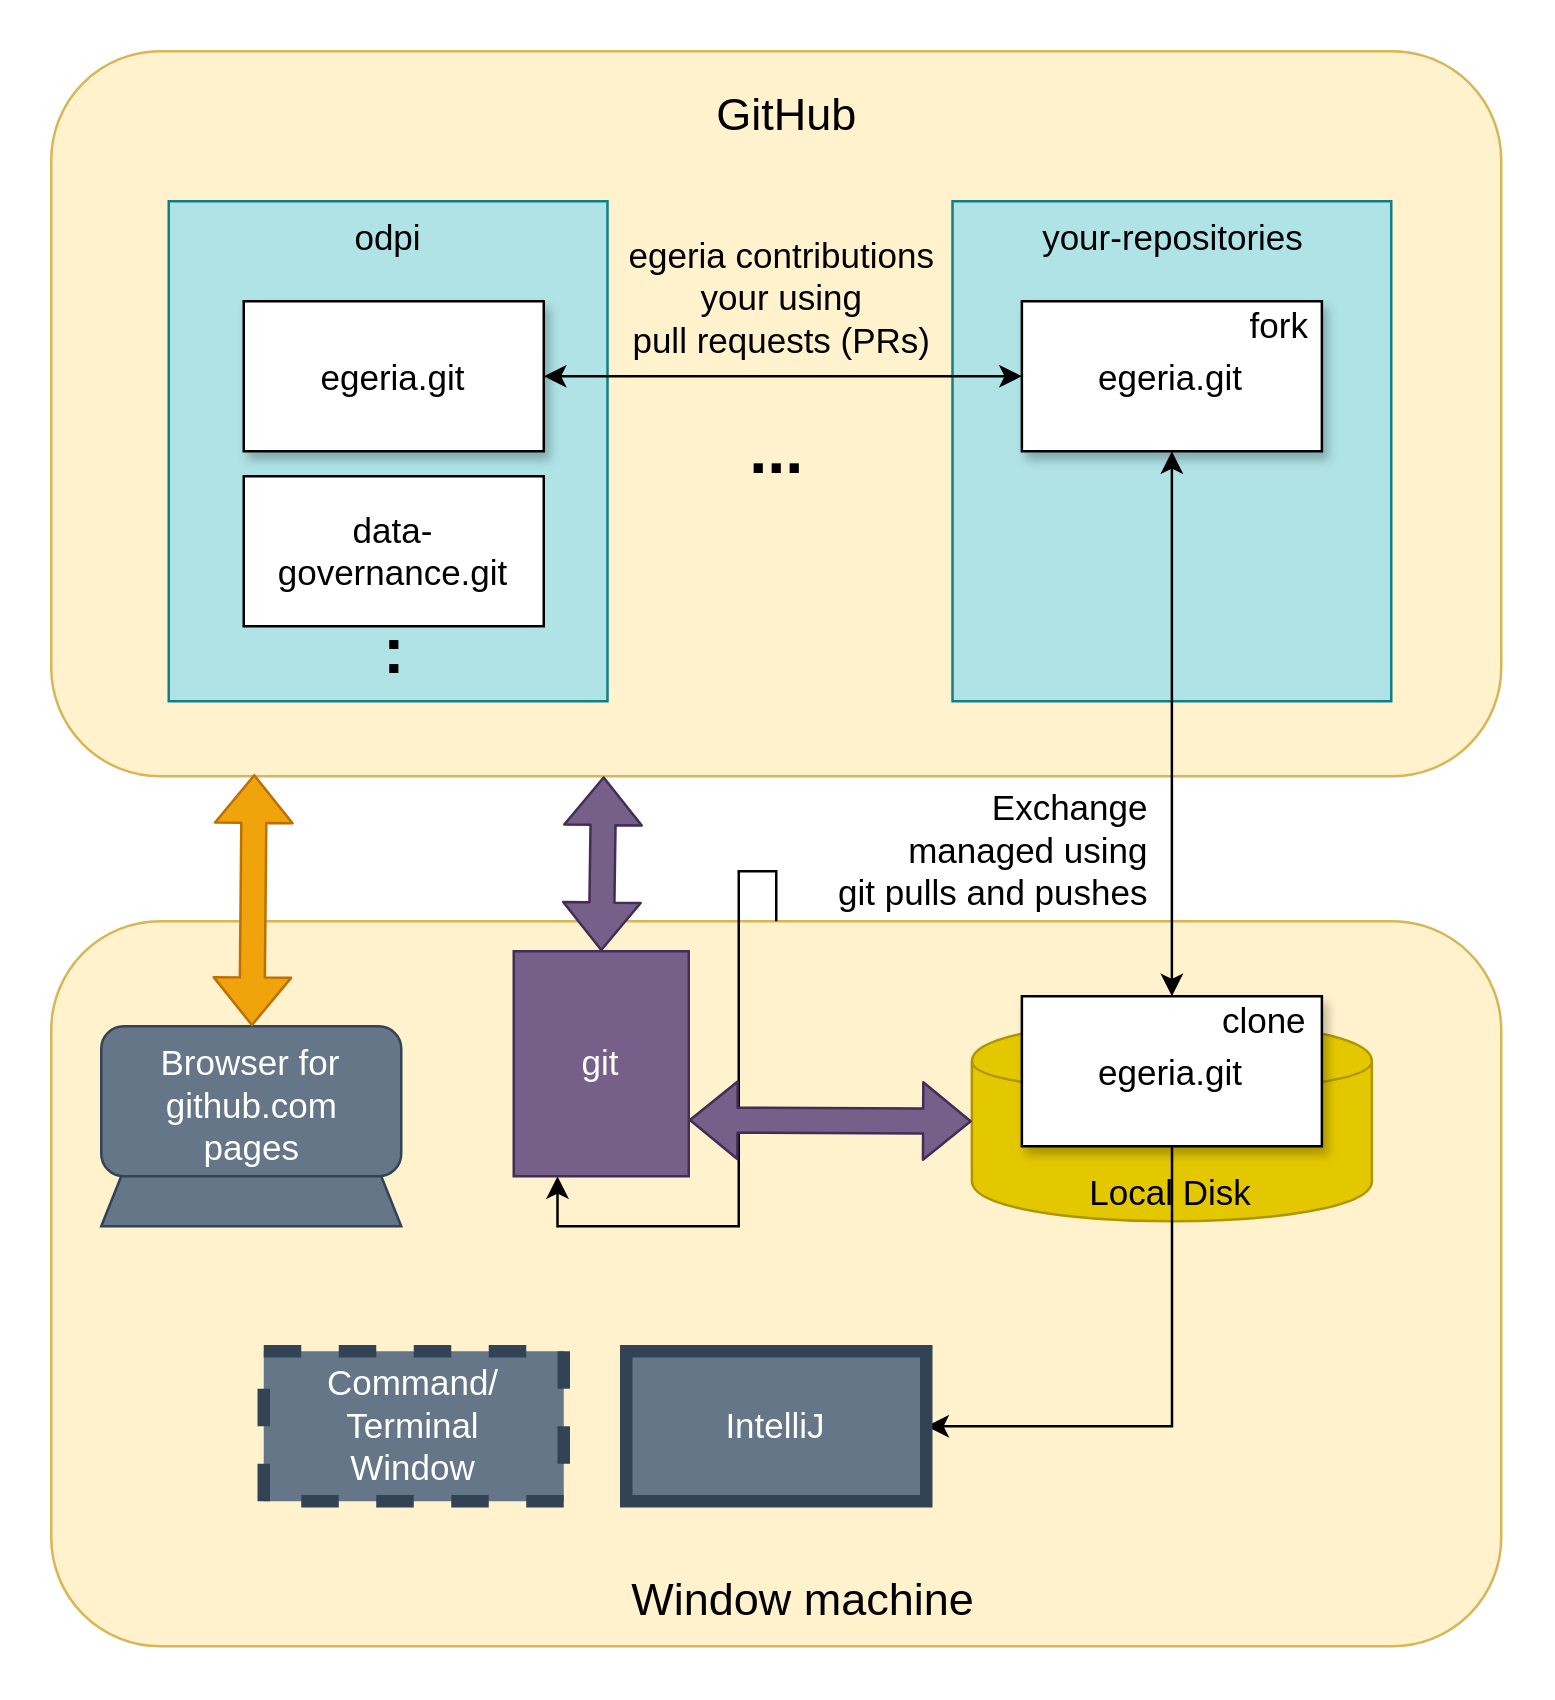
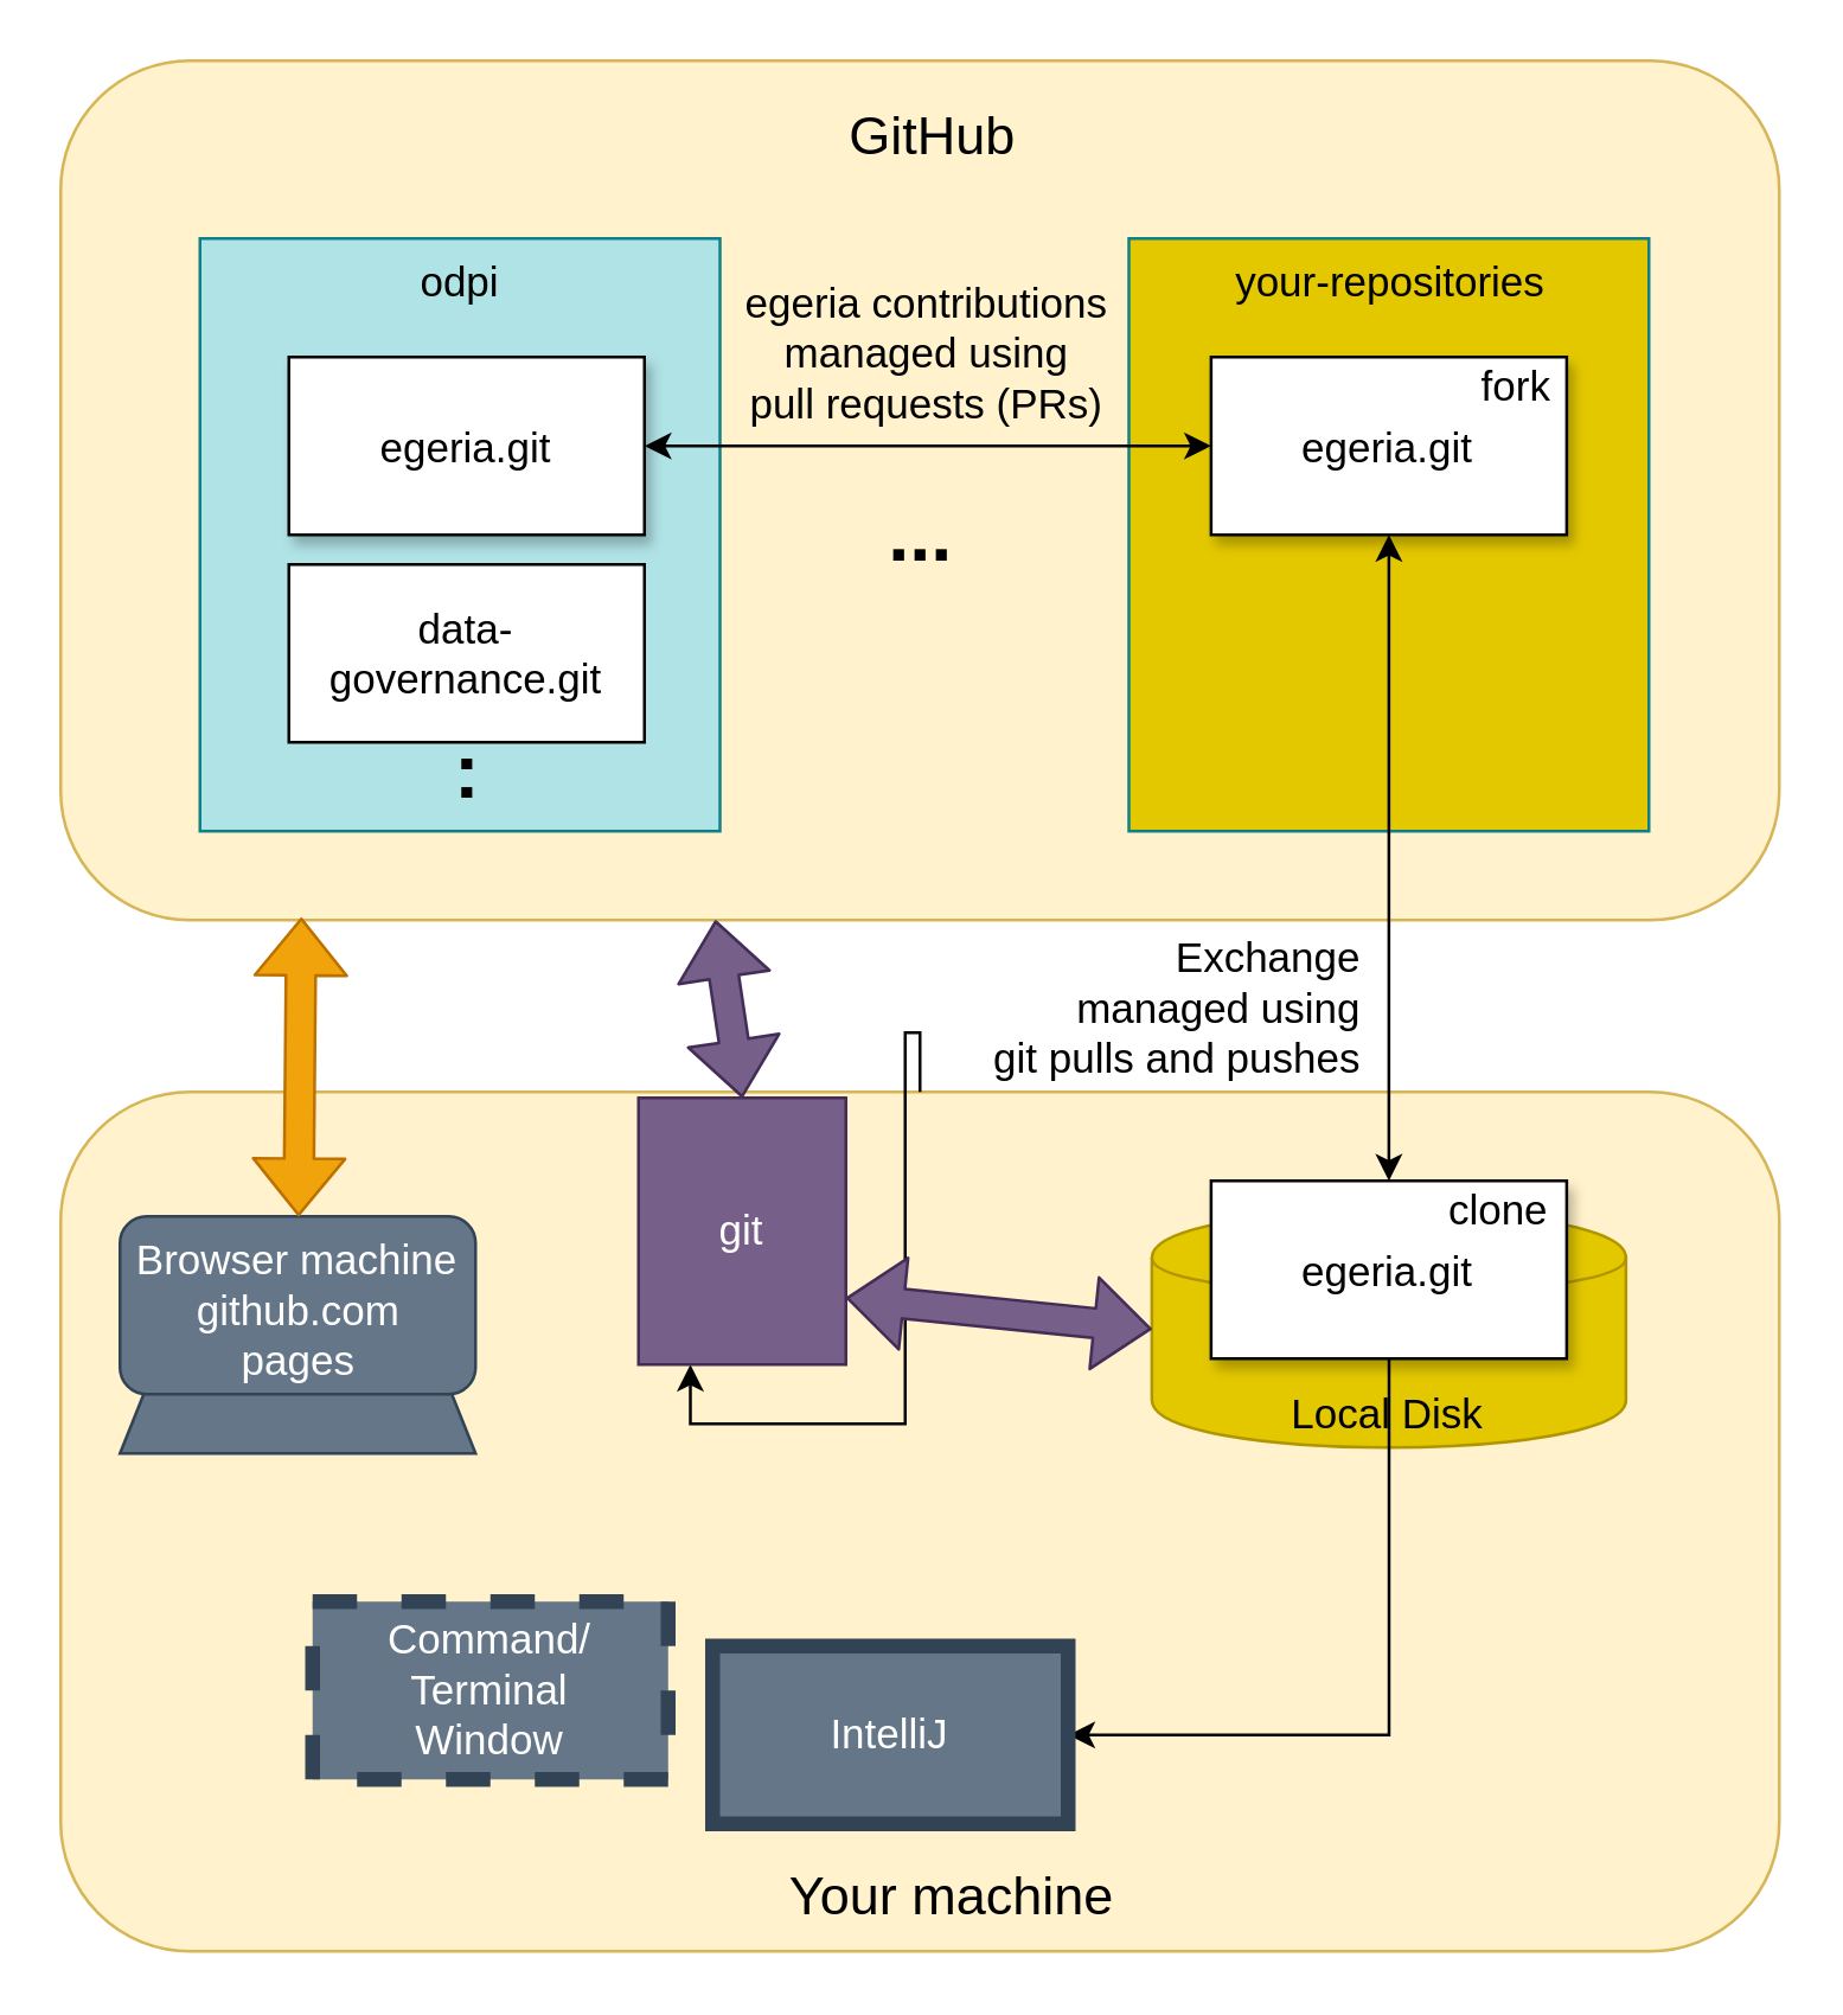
- <mxCell id="8" value="your-repositories" style="rounded=0;whiteSpace=wrap;html=1;fontSize=14;align=center;verticalAlign=top;fillColor=#b0e3e6;strokeColor=#0e8088;" vertex="1" parent="1"><mxGeometry x="380.5" y="80" width="175.5" height="200" as="geometry" /></mxCell>
+ <mxCell id="8" value="your-repositories" style="rounded=0;whiteSpace=wrap;html=1;fontSize=14;align=center;verticalAlign=top;fillColor=#e3c800;strokeColor=#0e8088;" vertex="1" parent="1"><mxGeometry x="380.5" y="80" width="175.5" height="200" as="geometry" /></mxCell>
- <mxCell id="28" value="egeria contributions&lt;br&gt;your using&lt;br&gt;pull requests (PRs)" style="text;html=1;align=center;verticalAlign=middle;resizable=0;points=[];;autosize=1;fontSize=14;fontColor=#000000;" vertex="1" parent="1"><mxGeometry x="242" y="89" width="140" height="60" as="geometry" /></mxCell>
+ <mxCell id="28" value="egeria contributions&lt;br&gt;managed using&lt;br&gt;pull requests (PRs)" style="text;html=1;align=center;verticalAlign=middle;resizable=0;points=[];;autosize=1;fontSize=14;fontColor=#000000;" vertex="1" parent="1"><mxGeometry x="242" y="89" width="140" height="60" as="geometry" /></mxCell>
- <mxCell id="25" value="git" style="rounded=0;whiteSpace=wrap;html=1;strokeWidth=1;fontSize=14;fontColor=#ffffff;align=center;fillColor=#76608a;strokeColor=#432D57;" vertex="1" parent="1"><mxGeometry x="205" y="380" width="70" height="90" as="geometry" /></mxCell>
+ <mxCell id="25" value="git" style="rounded=0;whiteSpace=wrap;html=1;strokeWidth=1;fontSize=14;fontColor=#ffffff;align=center;fillColor=#76608a;strokeColor=#432D57;" vertex="1" parent="1"><mxGeometry x="215" y="370" width="70" height="90" as="geometry" /></mxCell>
- <mxCell id="21" value="Browser for" style="rounded=1;whiteSpace=wrap;html=1;fontSize=14;align=center;fillColor=#647687;strokeColor=#314354;fontColor=#ffffff;verticalAlign=top;" vertex="1" parent="1"><mxGeometry x="40" y="410" width="120" height="60" as="geometry" /></mxCell>
+ <mxCell id="21" value="Browser machine" style="rounded=1;whiteSpace=wrap;html=1;fontSize=14;align=center;fillColor=#647687;strokeColor=#314354;fontColor=#ffffff;verticalAlign=top;" vertex="1" parent="1"><mxGeometry x="40" y="410" width="120" height="60" as="geometry" /></mxCell>
- <mxCell id="15" value="IntelliJ" style="rounded=0;whiteSpace=wrap;html=1;fontSize=14;align=center;fillColor=#647687;strokeColor=#314354;fontColor=#ffffff;strokeWidth=5;" vertex="1" parent="1"><mxGeometry x="250" y="540" width="120" height="60" as="geometry" /></mxCell>
+ <mxCell id="15" value="IntelliJ" style="rounded=0;whiteSpace=wrap;html=1;fontSize=14;align=center;fillColor=#647687;strokeColor=#314354;fontColor=#ffffff;strokeWidth=5;" vertex="1" parent="1"><mxGeometry x="240" y="555" width="120" height="60" as="geometry" /></mxCell>
- <mxCell id="11" value="Window machine" style="rounded=1;whiteSpace=wrap;html=1;fontSize=18;align=center;verticalAlign=bottom;spacingTop=22;spacingLeft=22;fillColor=#fff2cc;strokeColor=#d6b656;spacingBottom=4;" vertex="1" parent="1"><mxGeometry x="20" y="368" width="580" height="290" as="geometry" /></mxCell>
+ <mxCell id="11" value="Your machine" style="rounded=1;whiteSpace=wrap;html=1;fontSize=18;align=center;verticalAlign=bottom;spacingTop=22;spacingLeft=22;fillColor=#fff2cc;strokeColor=#d6b656;spacingBottom=4;" vertex="1" parent="1"><mxGeometry x="20" y="368" width="580" height="290" as="geometry" /></mxCell>
